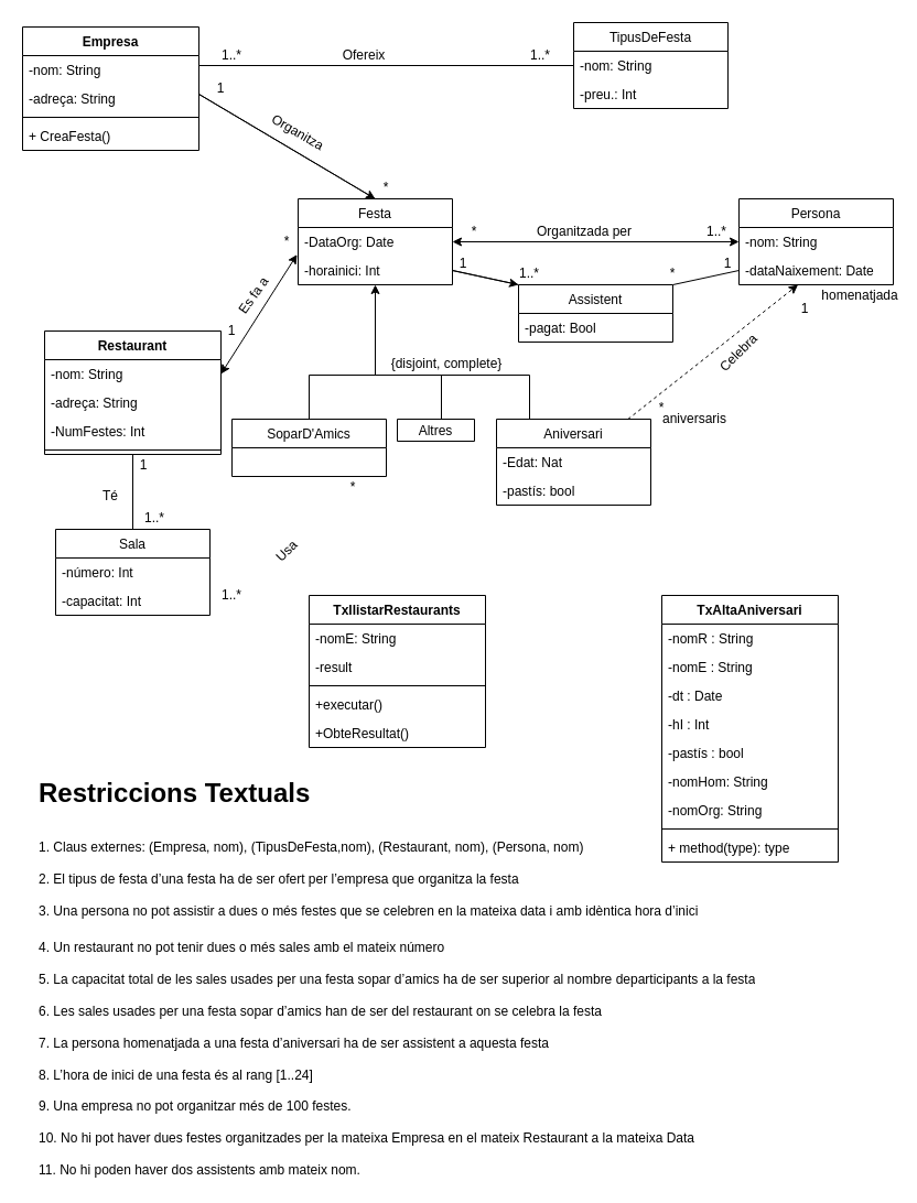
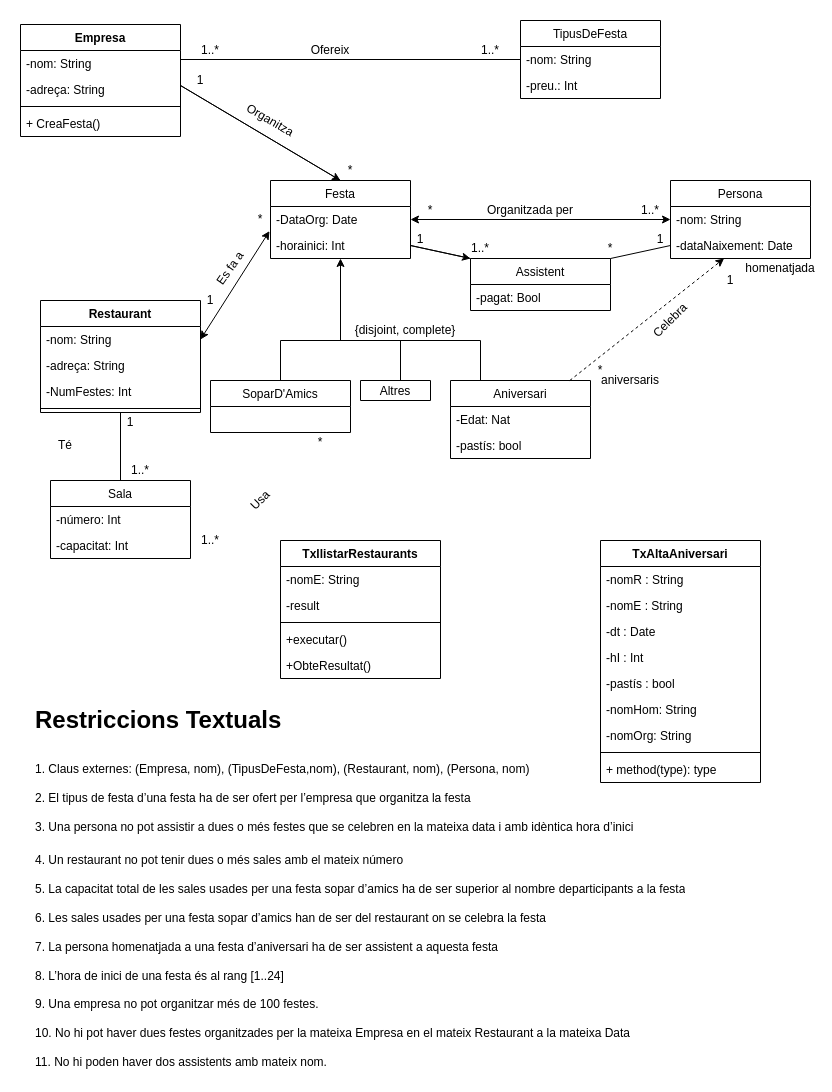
- <mxCell id="27" value="Té" style="text;html=1;strokeColor=none;fillColor=none;align=center;verticalAlign=middle;whiteSpace=wrap;rounded=0;" parent="1" vertex="1"><mxGeometry x="80" y="440" width="40" height="20" as="geometry" /></mxCell>
+ <mxCell id="27" value="Té" style="text;html=1;strokeColor=none;fillColor=none;align=center;verticalAlign=middle;whiteSpace=wrap;rounded=0;" parent="1" vertex="1"><mxGeometry x="45" y="435" width="40" height="20" as="geometry" /></mxCell>
